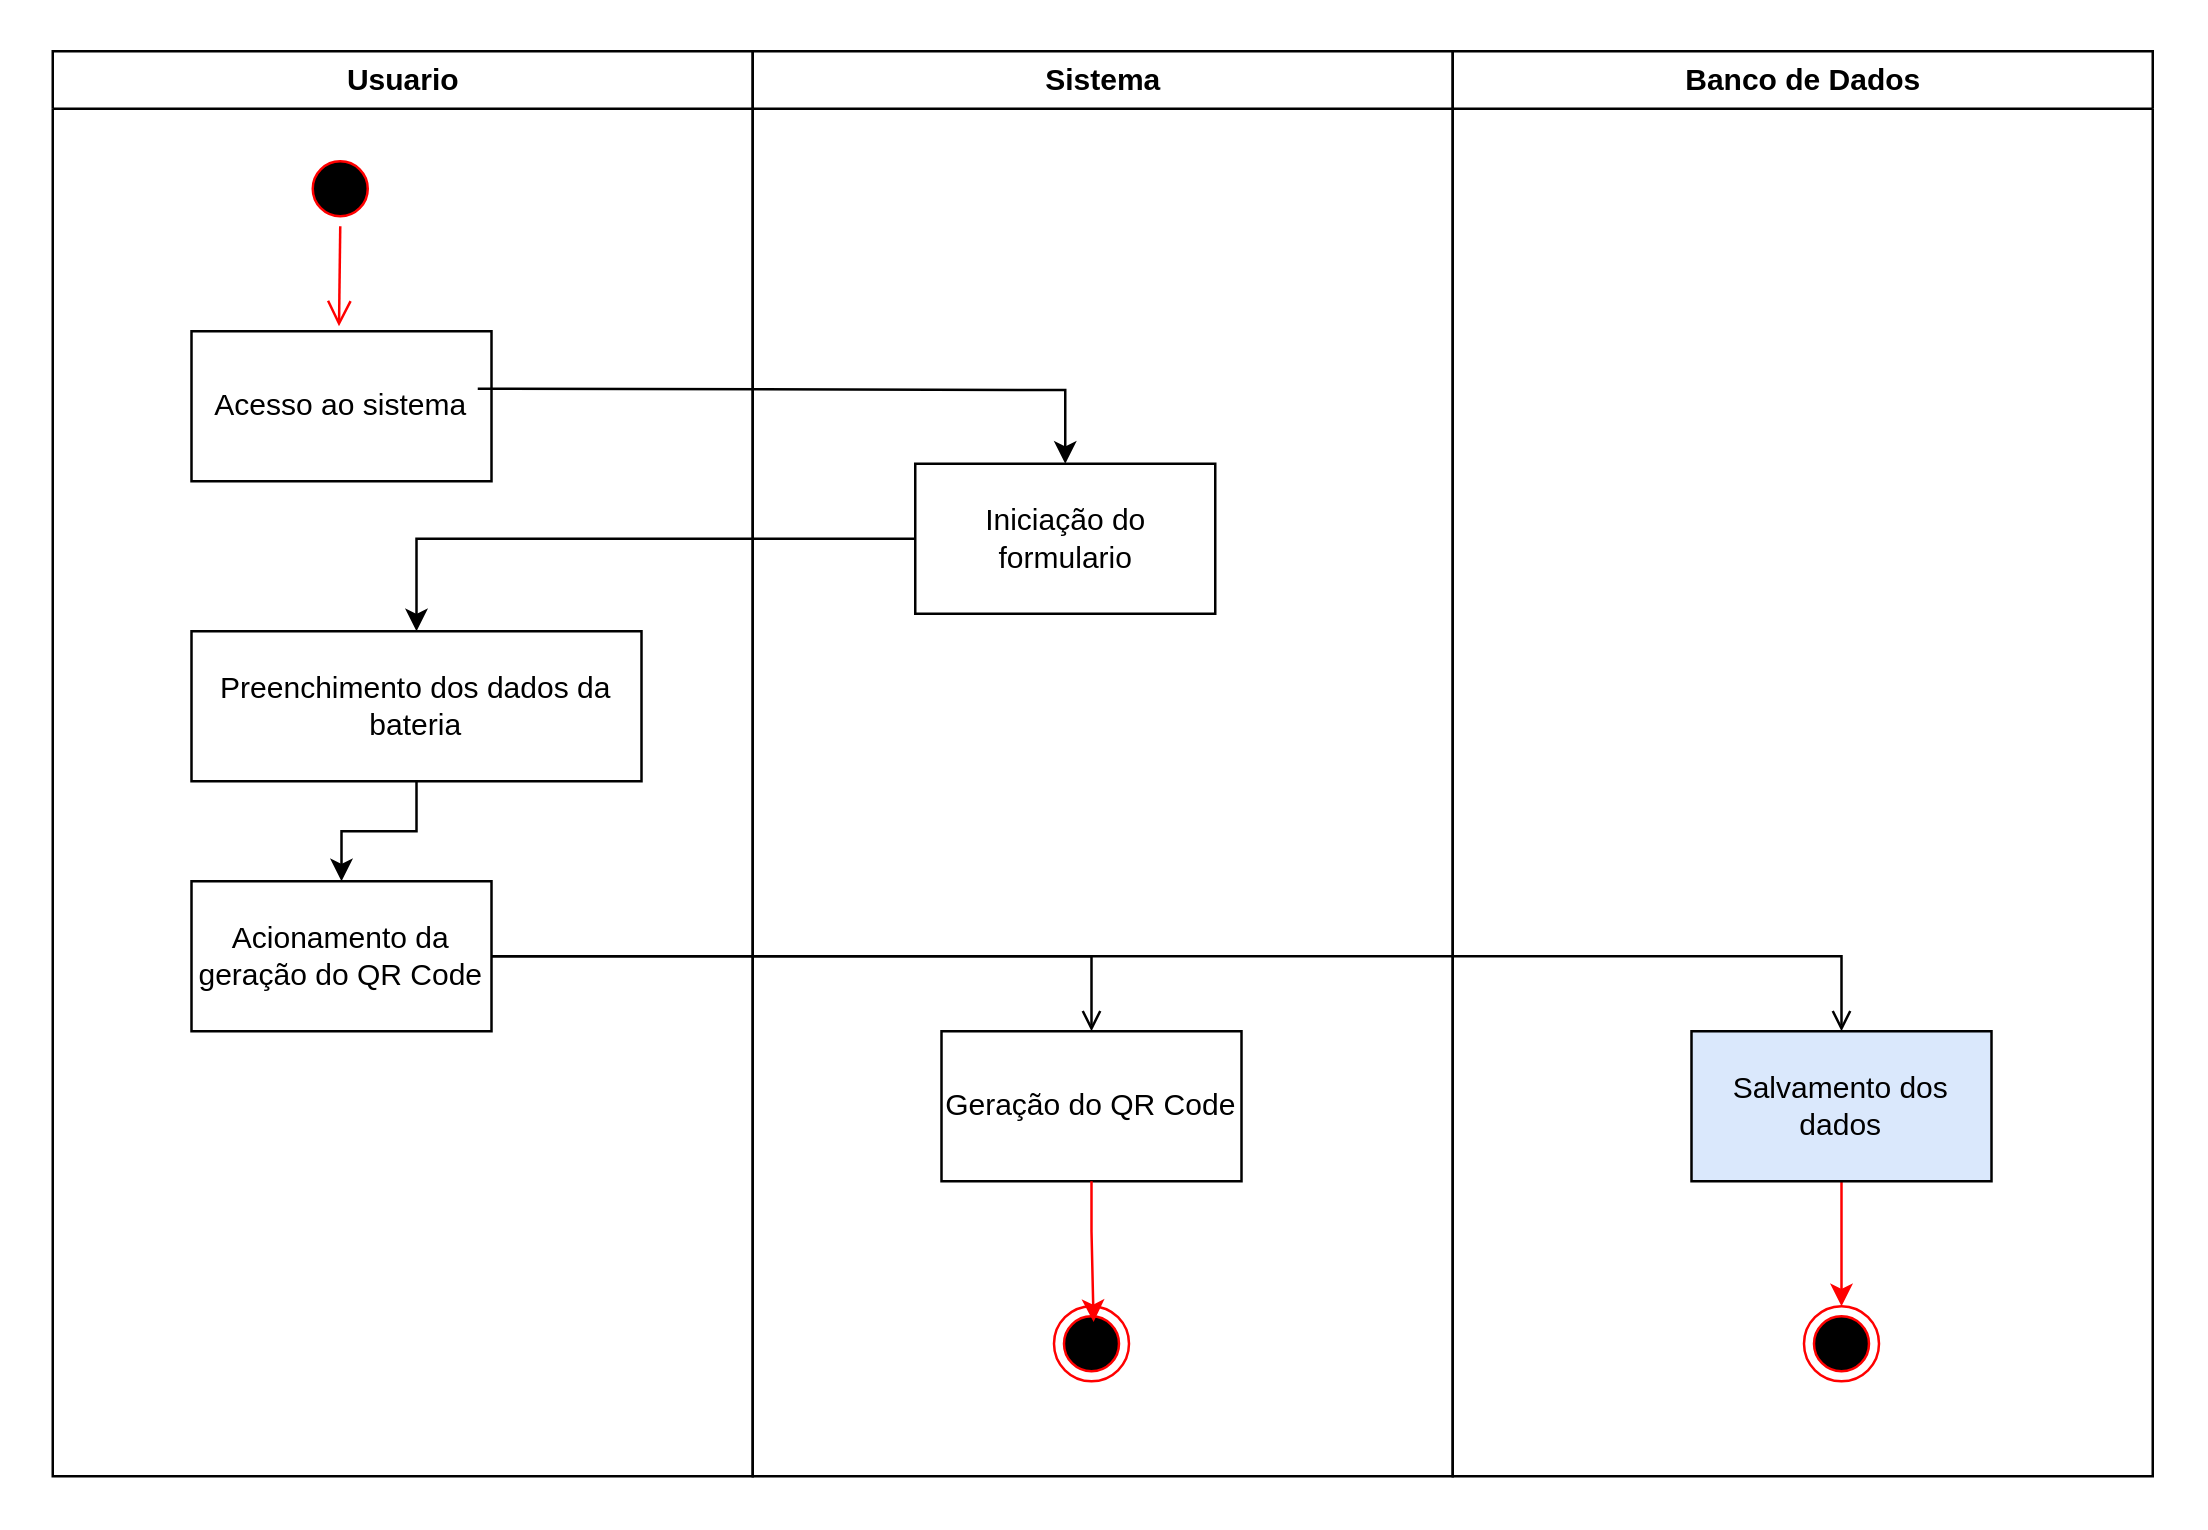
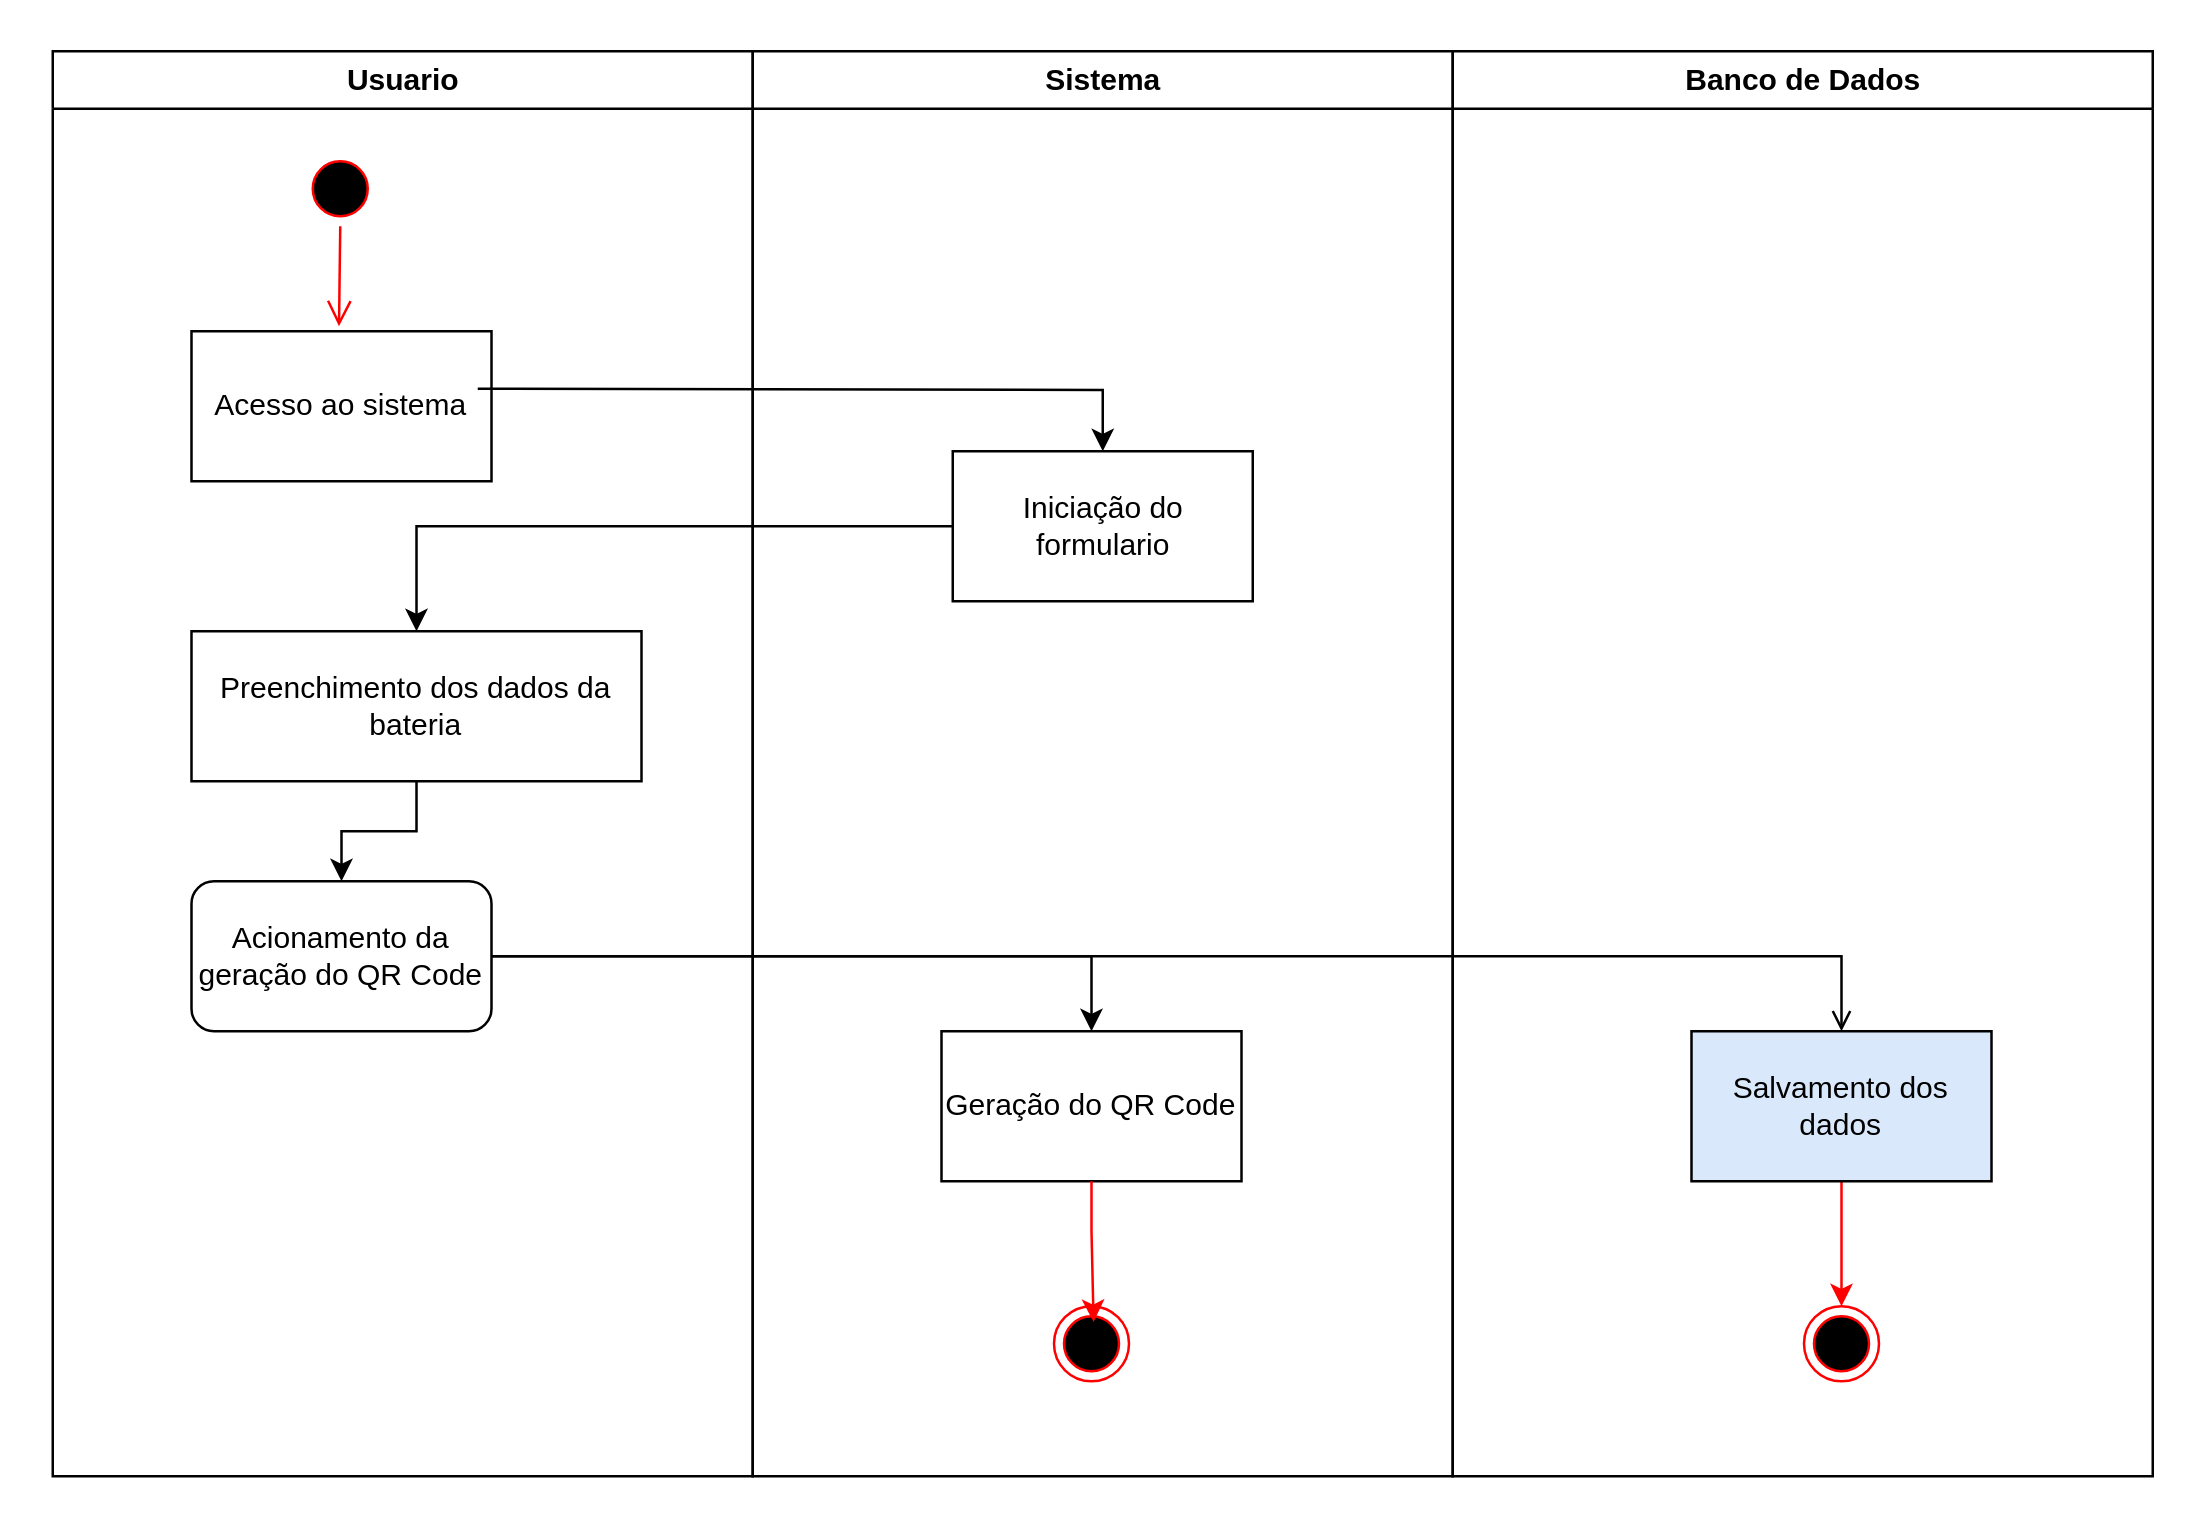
- <mxCell id="10" value="Iniciação do formulario" style="rounded=0;whiteSpace=wrap;html=1;" vertex="1" parent="9"><mxGeometry x="65" y="165" width="120" height="60" as="geometry" /></mxCell>
+ <mxCell id="10" value="Iniciação do formulario" style="rounded=0;whiteSpace=wrap;html=1;" vertex="1" parent="9"><mxGeometry x="80" y="160" width="120" height="60" as="geometry" /></mxCell>
- <mxCell id="8" value="Acionamento da geração do QR Code" style="rounded=0;whiteSpace=wrap;html=1;" vertex="1" parent="2"><mxGeometry x="55.5" y="332" width="120" height="60" as="geometry" /></mxCell>
+ <mxCell id="8" value="Acionamento da geração do QR Code" style="whiteSpace=wrap;html=1;rounded=1;" vertex="1" parent="2"><mxGeometry x="55.5" y="332" width="120" height="60" as="geometry" /></mxCell>
- <mxCell id="21" style="edgeStyle=orthogonalEdgeStyle;rounded=0;orthogonalLoop=1;jettySize=auto;html=1;entryX=0.5;entryY=0;entryDx=0;entryDy=0;endArrow=open;" edge="1" parent="1" source="8" target="11"><mxGeometry relative="1" as="geometry" /></mxCell>
+ <mxCell id="21" style="edgeStyle=orthogonalEdgeStyle;rounded=0;orthogonalLoop=1;jettySize=auto;html=1;entryX=0.5;entryY=0;entryDx=0;entryDy=0;" edge="1" parent="1" source="8" target="11"><mxGeometry relative="1" as="geometry" /></mxCell>
